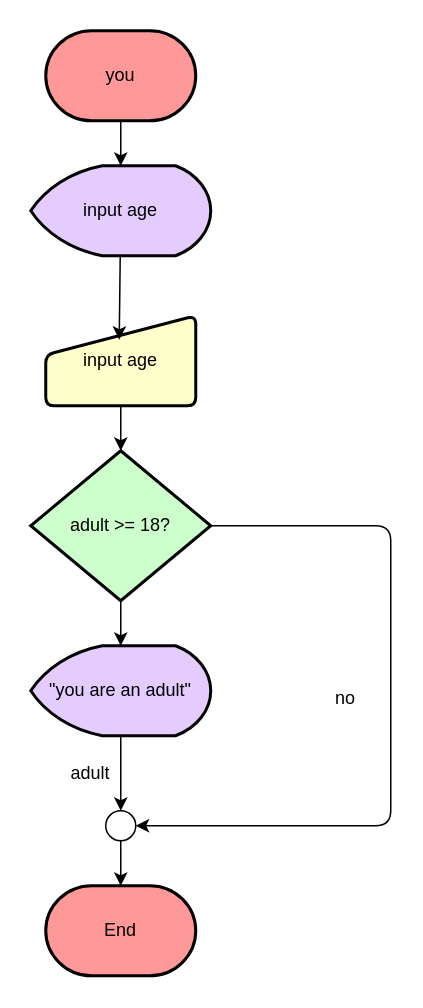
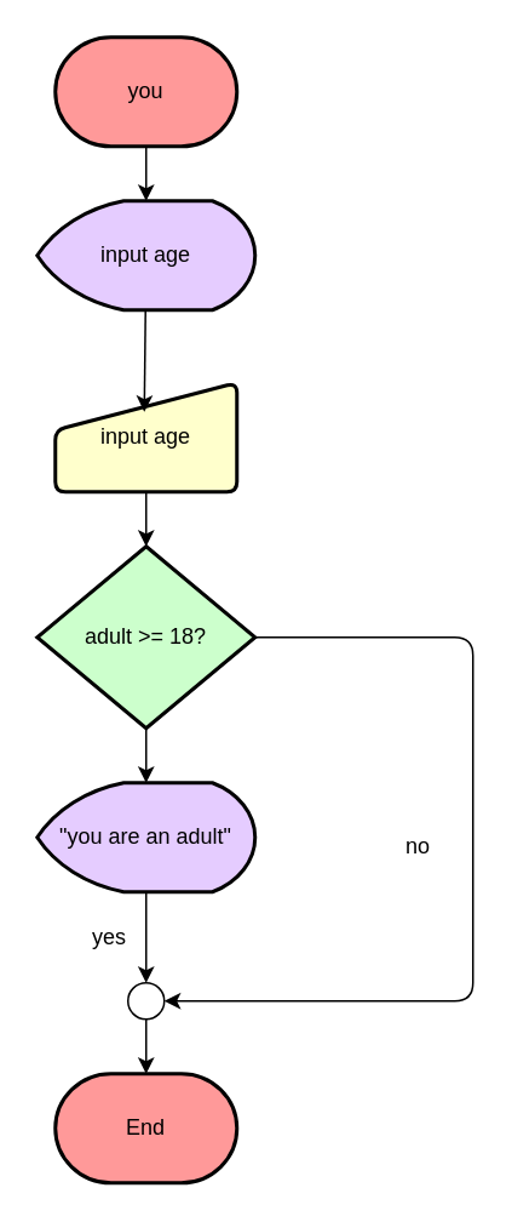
- <mxCell id="10" value="adult" style="text;html=1;align=center;verticalAlign=middle;whiteSpace=wrap;rounded=0;" vertex="1" parent="1"><mxGeometry x="30" y="500" width="60" height="30" as="geometry" /></mxCell>
+ <mxCell id="10" value="yes" style="text;html=1;align=center;verticalAlign=middle;whiteSpace=wrap;rounded=0;" vertex="1" parent="1"><mxGeometry x="30" y="500" width="60" height="30" as="geometry" /></mxCell>
